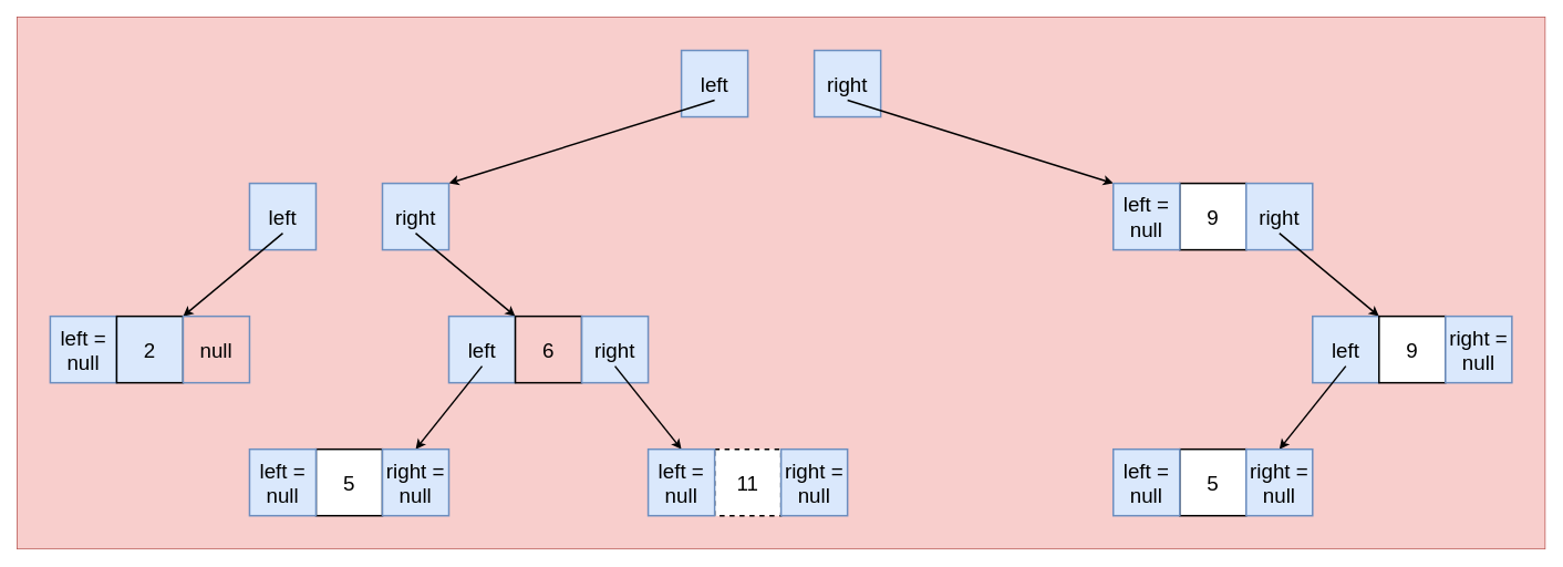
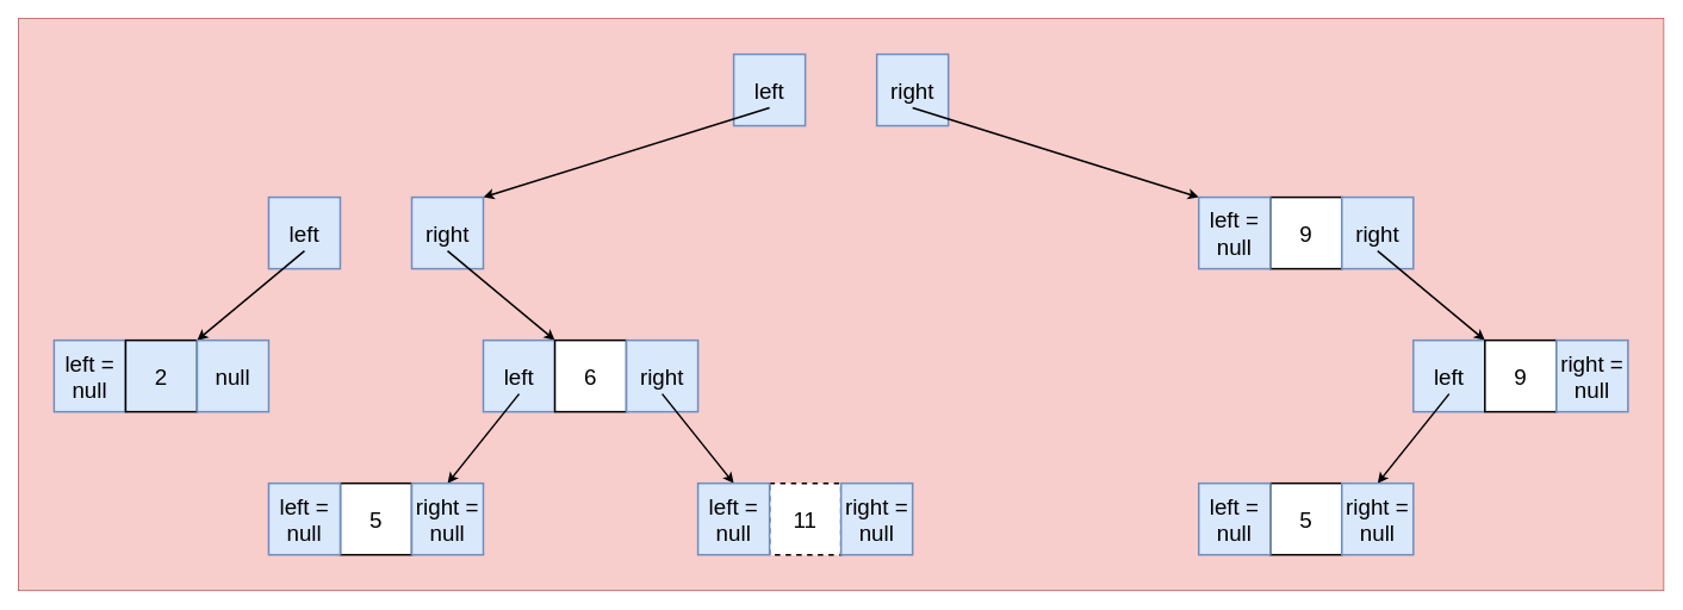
- <mxCell id="13" value="null" style="rounded=0;whiteSpace=wrap;html=1;strokeWidth=2;fontSize=25;fillColor=#f8cecc;strokeColor=#6c8ebf;" vertex="1" parent="1"><mxGeometry x="220" y="380" width="80" height="80" as="geometry" /></mxCell>
+ <mxCell id="13" value="null" style="rounded=0;whiteSpace=wrap;html=1;strokeWidth=2;fontSize=25;fillColor=#dae8fc;strokeColor=#6c8ebf;" vertex="1" parent="1"><mxGeometry x="220" y="380" width="80" height="80" as="geometry" /></mxCell>
- <mxCell id="15" value="6" style="rounded=0;whiteSpace=wrap;html=1;strokeWidth=2;fontSize=25;fillColor=#f8cecc;" vertex="1" parent="1"><mxGeometry x="620" y="380" width="80" height="80" as="geometry" /></mxCell>
+ <mxCell id="15" value="6" style="rounded=0;whiteSpace=wrap;html=1;strokeWidth=2;fontSize=25;" vertex="1" parent="1"><mxGeometry x="620" y="380" width="80" height="80" as="geometry" /></mxCell>
